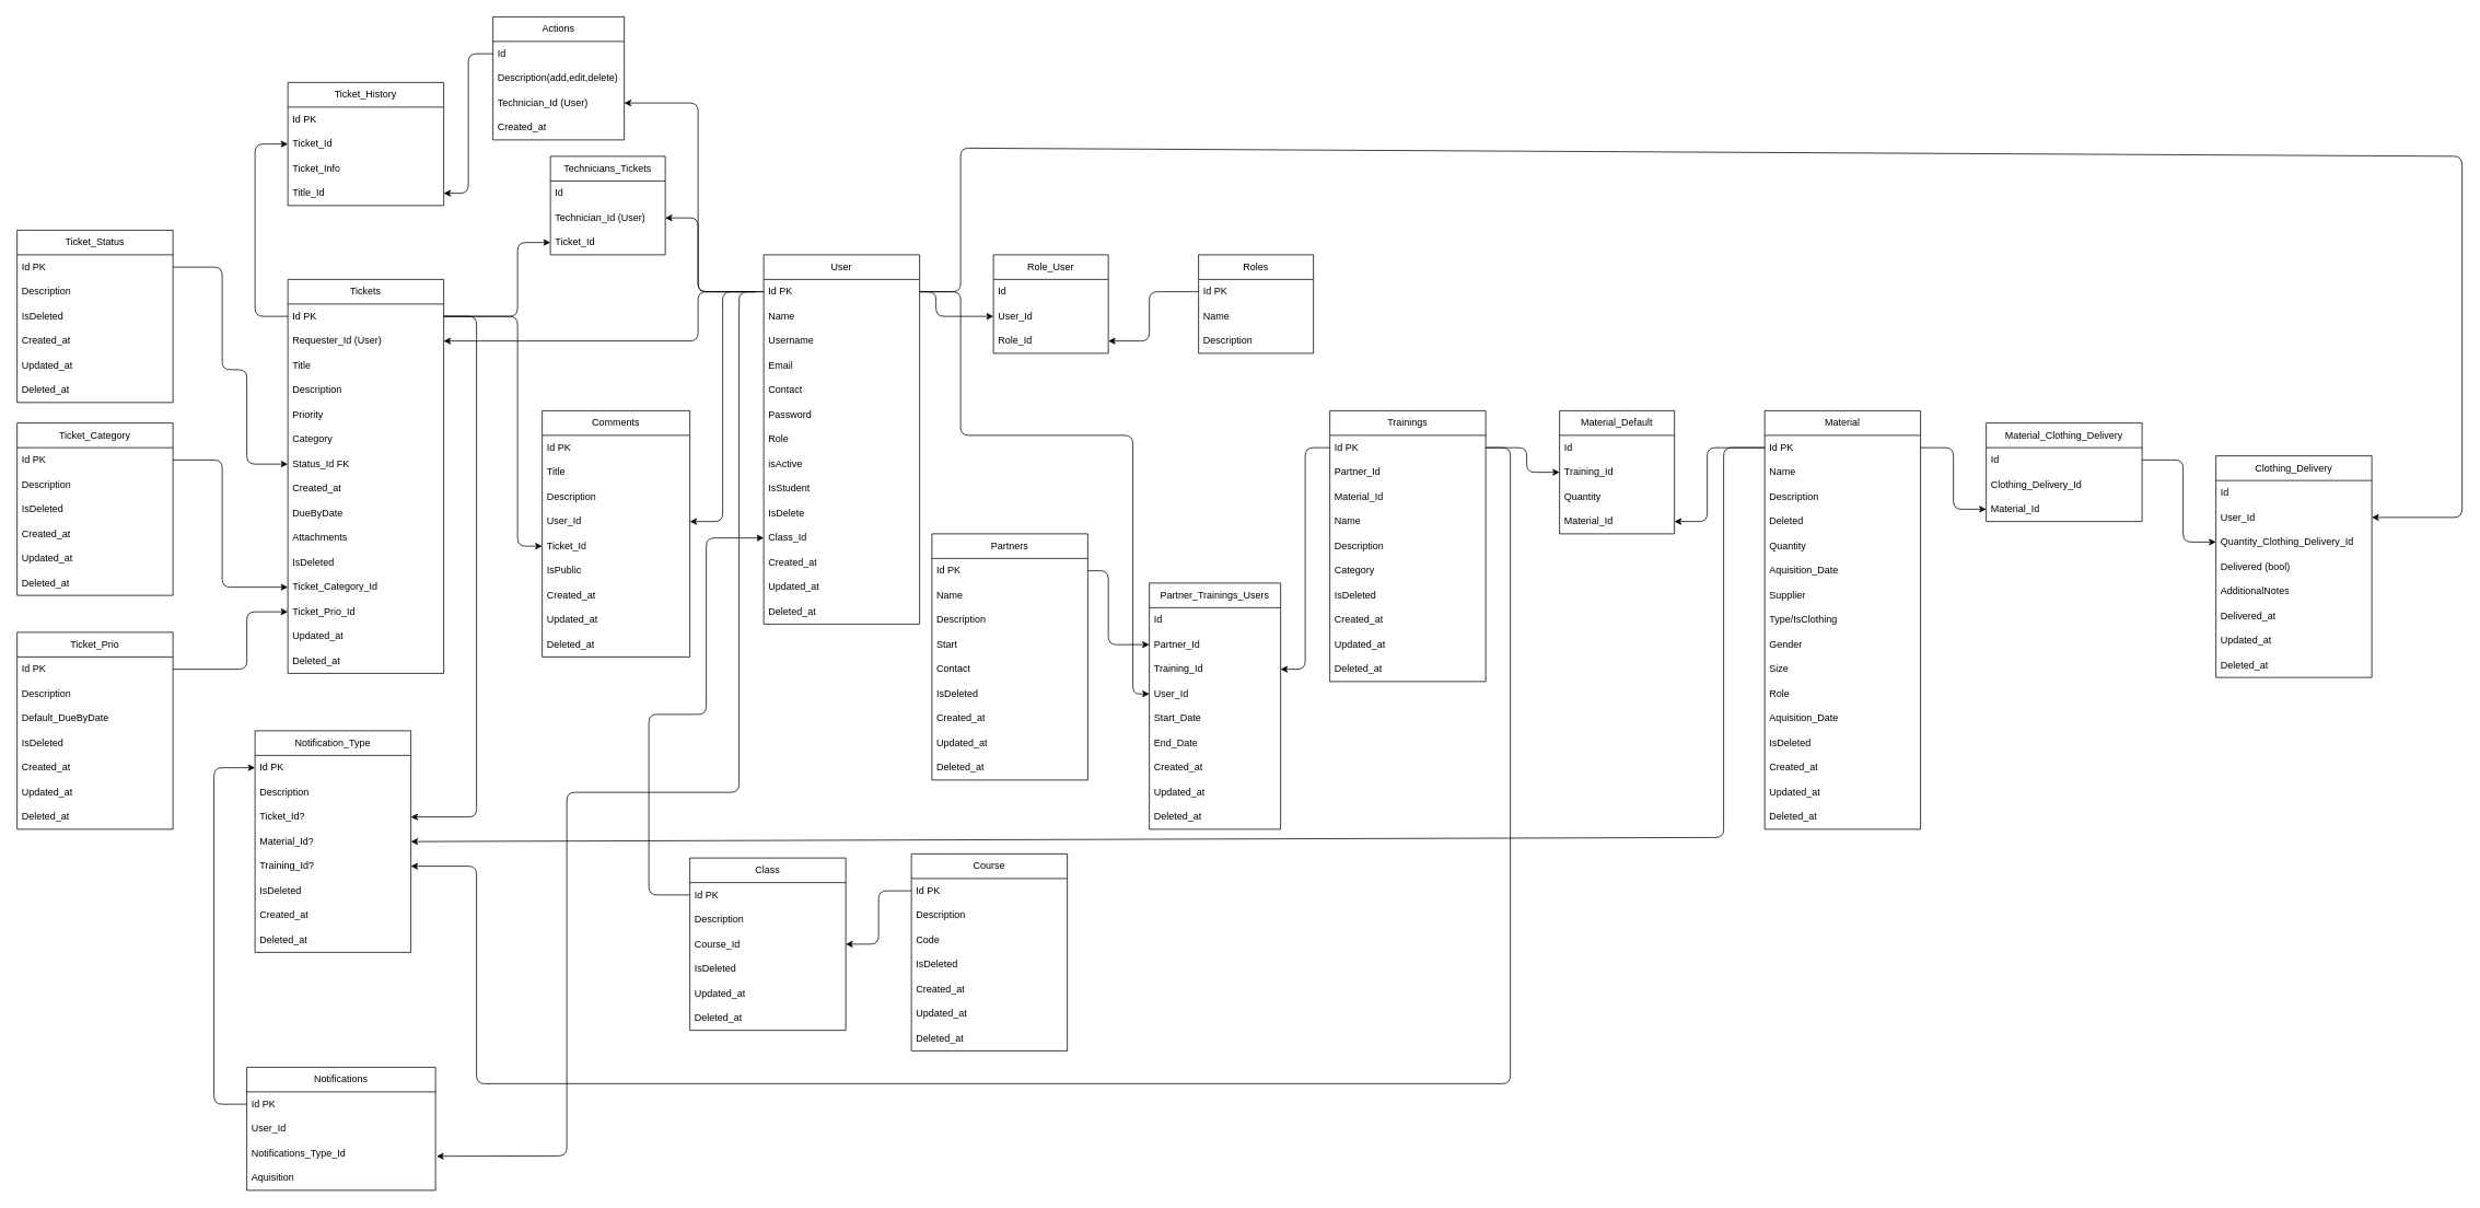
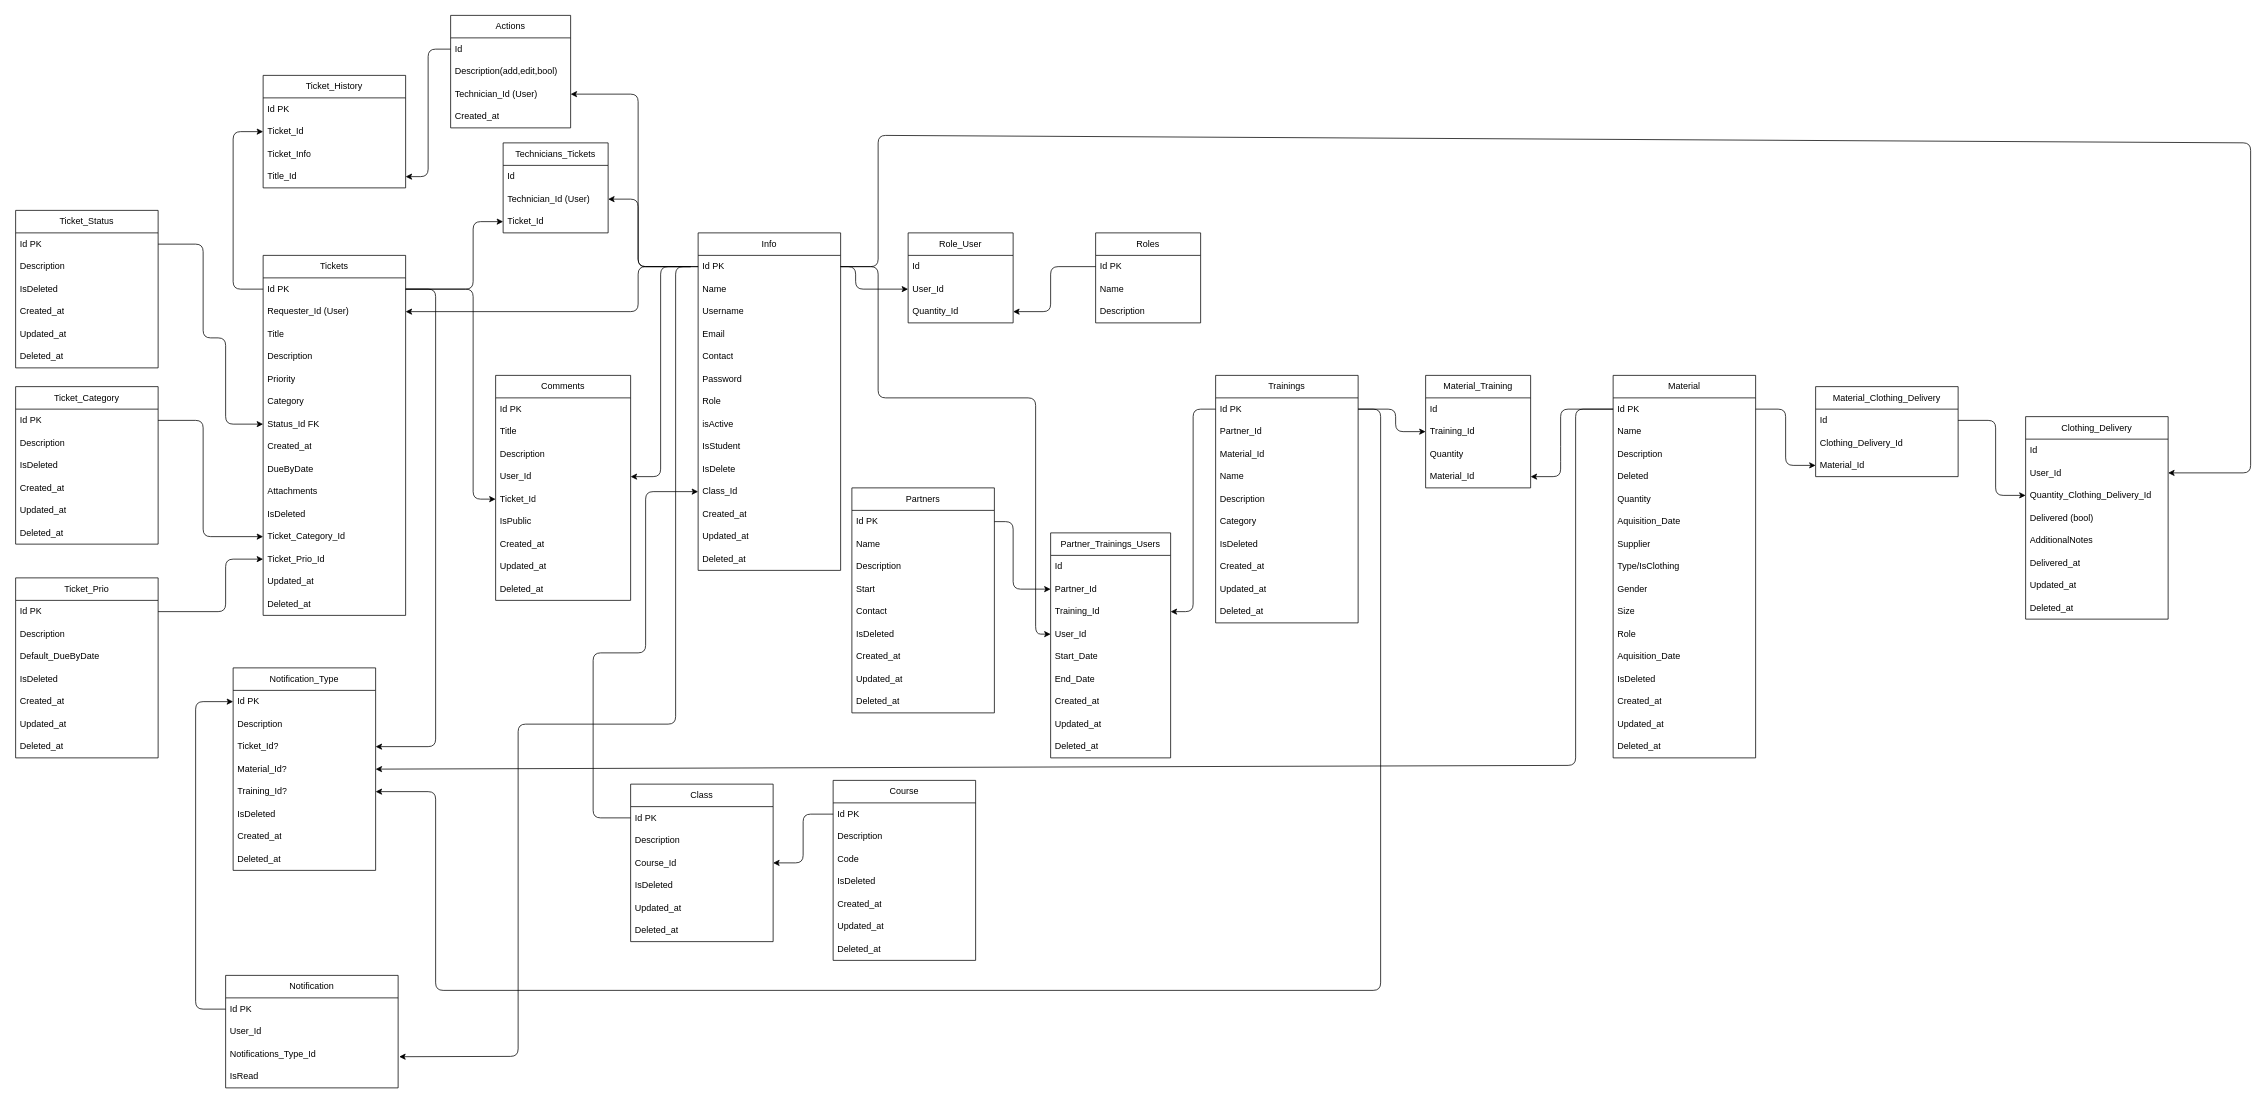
- <mxCell id="182" value="Description(add,edit,delete)" style="text;strokeColor=none;fillColor=none;align=left;verticalAlign=middle;spacingLeft=4;spacingRight=4;overflow=hidden;points=[[0,0.5],[1,0.5]];portConstraint=eastwest;rotatable=0;whiteSpace=wrap;html=1;" parent="180" vertex="1"><mxGeometry y="60" width="160" height="30" as="geometry" /></mxCell>
+ <mxCell id="182" value="Description(add,edit,bool)" style="text;strokeColor=none;fillColor=none;align=left;verticalAlign=middle;spacingLeft=4;spacingRight=4;overflow=hidden;points=[[0,0.5],[1,0.5]];portConstraint=eastwest;rotatable=0;whiteSpace=wrap;html=1;" parent="180" vertex="1"><mxGeometry y="60" width="160" height="30" as="geometry" /></mxCell>
- <mxCell id="159" value="User" style="swimlane;fontStyle=0;childLayout=stackLayout;horizontal=1;startSize=30;horizontalStack=0;resizeParent=1;resizeParentMax=0;resizeLast=0;collapsible=1;marginBottom=0;whiteSpace=wrap;html=1;" parent="1" vertex="1"><mxGeometry x="930" y="310" width="190" height="450" as="geometry" /></mxCell>
+ <mxCell id="159" value="Info" style="swimlane;fontStyle=0;childLayout=stackLayout;horizontal=1;startSize=30;horizontalStack=0;resizeParent=1;resizeParentMax=0;resizeLast=0;collapsible=1;marginBottom=0;whiteSpace=wrap;html=1;" parent="1" vertex="1"><mxGeometry x="930" y="310" width="190" height="450" as="geometry" /></mxCell>
- <mxCell id="9" value="Role_Id" style="text;strokeColor=none;fillColor=none;align=left;verticalAlign=middle;spacingLeft=4;spacingRight=4;overflow=hidden;points=[[0,0.5],[1,0.5]];portConstraint=eastwest;rotatable=0;whiteSpace=wrap;html=1;" parent="6" vertex="1"><mxGeometry y="90" width="140" height="30" as="geometry" /></mxCell>
+ <mxCell id="9" value="Quantity_Id" style="text;strokeColor=none;fillColor=none;align=left;verticalAlign=middle;spacingLeft=4;spacingRight=4;overflow=hidden;points=[[0,0.5],[1,0.5]];portConstraint=eastwest;rotatable=0;whiteSpace=wrap;html=1;" parent="6" vertex="1"><mxGeometry y="90" width="140" height="30" as="geometry" /></mxCell>
- <mxCell id="48" value="Material_Default" style="swimlane;fontStyle=0;childLayout=stackLayout;horizontal=1;startSize=30;horizontalStack=0;resizeParent=1;resizeParentMax=0;resizeLast=0;collapsible=1;marginBottom=0;whiteSpace=wrap;html=1;" parent="1" vertex="1"><mxGeometry x="1900" y="500" width="140" height="150" as="geometry" /></mxCell>
+ <mxCell id="48" value="Material_Training" style="swimlane;fontStyle=0;childLayout=stackLayout;horizontal=1;startSize=30;horizontalStack=0;resizeParent=1;resizeParentMax=0;resizeLast=0;collapsible=1;marginBottom=0;whiteSpace=wrap;html=1;" parent="1" vertex="1"><mxGeometry x="1900" y="500" width="140" height="150" as="geometry" /></mxCell>
- <mxCell id="191" value="Notifications" style="swimlane;fontStyle=0;childLayout=stackLayout;horizontal=1;startSize=30;horizontalStack=0;resizeParent=1;resizeParentMax=0;resizeLast=0;collapsible=1;marginBottom=0;whiteSpace=wrap;html=1;" parent="1" vertex="1"><mxGeometry x="300" y="1300" width="230" height="150" as="geometry" /></mxCell>
+ <mxCell id="191" value="Notification" style="swimlane;fontStyle=0;childLayout=stackLayout;horizontal=1;startSize=30;horizontalStack=0;resizeParent=1;resizeParentMax=0;resizeLast=0;collapsible=1;marginBottom=0;whiteSpace=wrap;html=1;" parent="1" vertex="1"><mxGeometry x="300" y="1300" width="230" height="150" as="geometry" /></mxCell>
- <mxCell id="195" value="Aquisition" style="text;strokeColor=none;fillColor=none;align=left;verticalAlign=middle;spacingLeft=4;spacingRight=4;overflow=hidden;points=[[0,0.5],[1,0.5]];portConstraint=eastwest;rotatable=0;whiteSpace=wrap;html=1;" parent="191" vertex="1"><mxGeometry y="120" width="230" height="30" as="geometry" /></mxCell>
+ <mxCell id="195" value="IsRead" style="text;strokeColor=none;fillColor=none;align=left;verticalAlign=middle;spacingLeft=4;spacingRight=4;overflow=hidden;points=[[0,0.5],[1,0.5]];portConstraint=eastwest;rotatable=0;whiteSpace=wrap;html=1;" parent="191" vertex="1"><mxGeometry y="120" width="230" height="30" as="geometry" /></mxCell>
